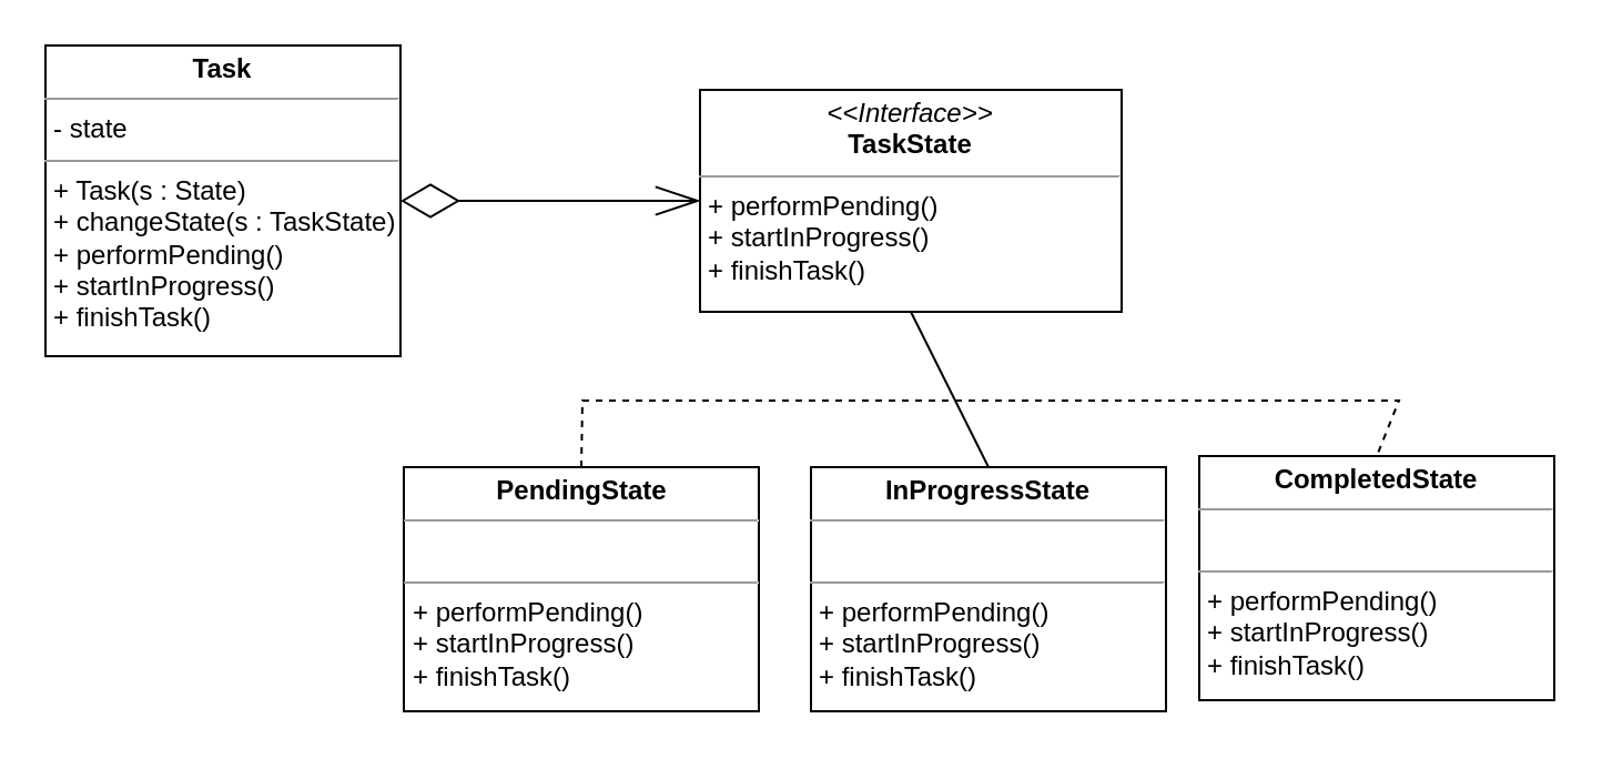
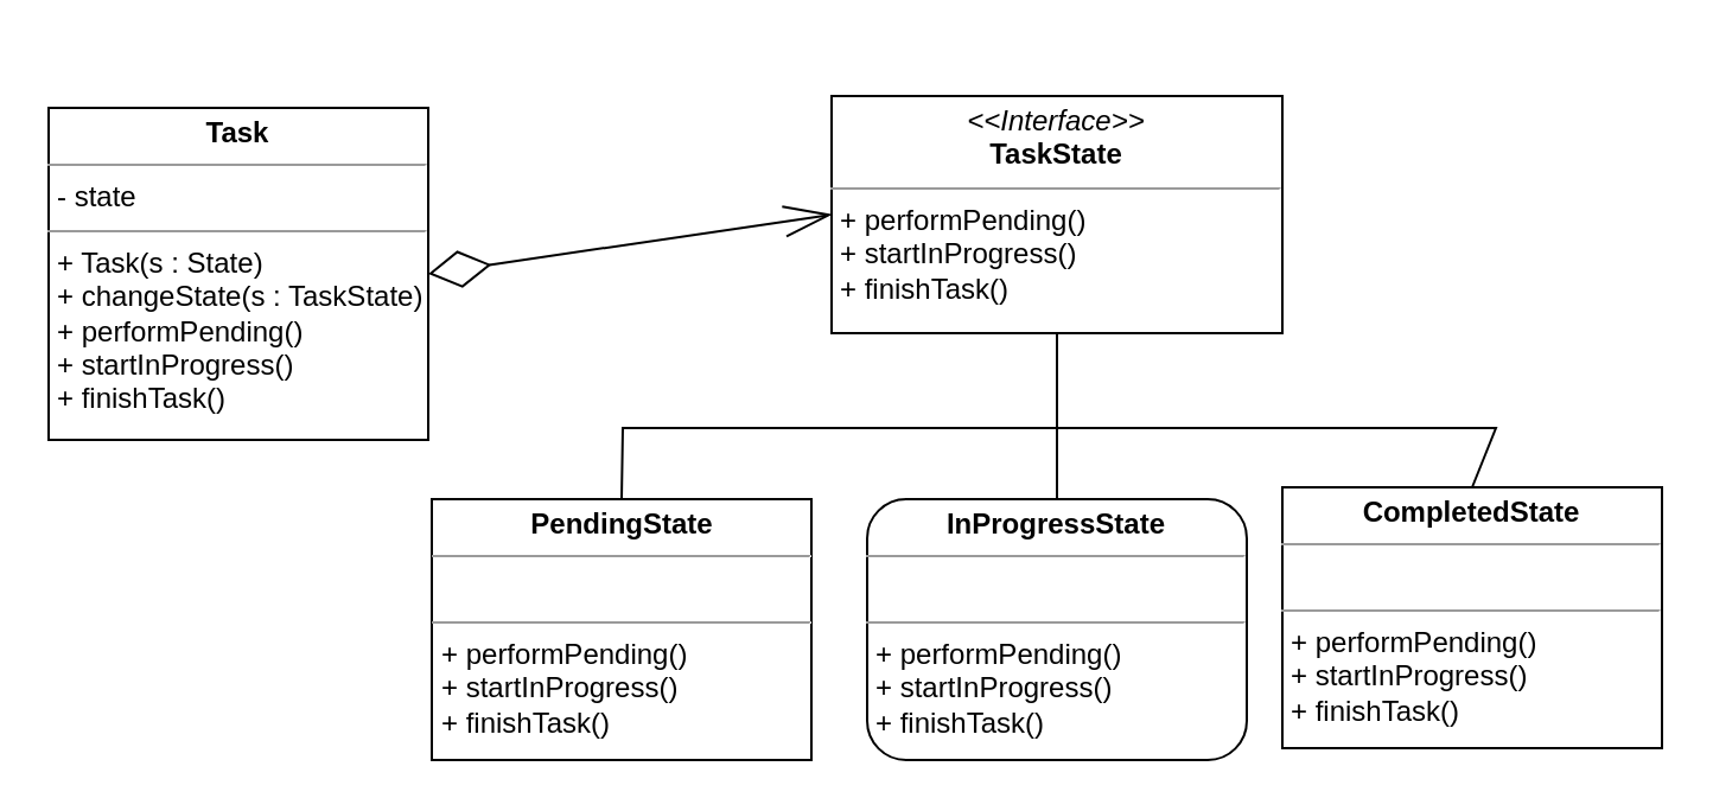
- <mxCell id="2" value="&lt;p style=&quot;margin:0px;margin-top:4px;text-align:center;&quot;&gt;&lt;b&gt;Task&lt;/b&gt;&lt;/p&gt;&lt;hr size=&quot;1&quot;&gt;&lt;p style=&quot;margin:0px;margin-left:4px;&quot;&gt;- state&lt;/p&gt;&lt;hr size=&quot;1&quot;&gt;&lt;p style=&quot;margin:0px;margin-left:4px;&quot;&gt;+ Task(s : State)&lt;/p&gt;&lt;p style=&quot;margin:0px;margin-left:4px;&quot;&gt;+ changeState(s : TaskState)&lt;/p&gt;&lt;p style=&quot;border-color: var(--border-color); margin: 0px 0px 0px 4px;&quot;&gt;+ performPending()&lt;/p&gt;&lt;p style=&quot;border-color: var(--border-color); margin: 0px 0px 0px 4px;&quot;&gt;+ startInProgress()&lt;/p&gt;&lt;p style=&quot;border-color: var(--border-color); margin: 0px 0px 0px 4px;&quot;&gt;+ finishTask()&lt;/p&gt;" style="verticalAlign=top;align=left;overflow=fill;fontSize=12;fontFamily=Helvetica;html=1;whiteSpace=wrap;" parent="1" vertex="1"><mxGeometry x="20" y="20" width="160" height="140" as="geometry" /></mxCell>
+ <mxCell id="2" value="&lt;p style=&quot;margin:0px;margin-top:4px;text-align:center;&quot;&gt;&lt;b&gt;Task&lt;/b&gt;&lt;/p&gt;&lt;hr size=&quot;1&quot;&gt;&lt;p style=&quot;margin:0px;margin-left:4px;&quot;&gt;- state&lt;/p&gt;&lt;hr size=&quot;1&quot;&gt;&lt;p style=&quot;margin:0px;margin-left:4px;&quot;&gt;+ Task(s : State)&lt;/p&gt;&lt;p style=&quot;margin:0px;margin-left:4px;&quot;&gt;+ changeState(s : TaskState)&lt;/p&gt;&lt;p style=&quot;border-color: var(--border-color); margin: 0px 0px 0px 4px;&quot;&gt;+ performPending()&lt;/p&gt;&lt;p style=&quot;border-color: var(--border-color); margin: 0px 0px 0px 4px;&quot;&gt;+ startInProgress()&lt;/p&gt;&lt;p style=&quot;border-color: var(--border-color); margin: 0px 0px 0px 4px;&quot;&gt;+ finishTask()&lt;/p&gt;" style="verticalAlign=top;align=left;overflow=fill;fontSize=12;fontFamily=Helvetica;html=1;whiteSpace=wrap;" parent="1" vertex="1"><mxGeometry x="20" y="45" width="160" height="140" as="geometry" /></mxCell>
- <mxCell id="3" value="&lt;p style=&quot;margin:0px;margin-top:4px;text-align:center;&quot;&gt;&lt;i&gt;&amp;lt;&amp;lt;Interface&amp;gt;&amp;gt;&lt;/i&gt;&lt;br&gt;&lt;b&gt;TaskState&lt;/b&gt;&lt;/p&gt;&lt;hr size=&quot;1&quot;&gt;&lt;p style=&quot;border-color: var(--border-color); margin: 0px 0px 0px 4px;&quot;&gt;+ performPending()&lt;/p&gt;&lt;p style=&quot;border-color: var(--border-color); margin: 0px 0px 0px 4px;&quot;&gt;+ startInProgress()&lt;/p&gt;&lt;p style=&quot;border-color: var(--border-color); margin: 0px 0px 0px 4px;&quot;&gt;+ finishTask()&lt;/p&gt;&lt;p style=&quot;border-color: var(--border-color); margin: 0px 0px 0px 4px;&quot;&gt;&lt;br&gt;&lt;/p&gt;" style="verticalAlign=top;align=left;overflow=fill;fontSize=12;fontFamily=Helvetica;html=1;whiteSpace=wrap;" parent="1" vertex="1"><mxGeometry x="315" y="40" width="190" height="100" as="geometry" /></mxCell>
+ <mxCell id="3" value="&lt;p style=&quot;margin:0px;margin-top:4px;text-align:center;&quot;&gt;&lt;i&gt;&amp;lt;&amp;lt;Interface&amp;gt;&amp;gt;&lt;/i&gt;&lt;br&gt;&lt;b&gt;TaskState&lt;/b&gt;&lt;/p&gt;&lt;hr size=&quot;1&quot;&gt;&lt;p style=&quot;border-color: var(--border-color); margin: 0px 0px 0px 4px;&quot;&gt;+ performPending()&lt;/p&gt;&lt;p style=&quot;border-color: var(--border-color); margin: 0px 0px 0px 4px;&quot;&gt;+ startInProgress()&lt;/p&gt;&lt;p style=&quot;border-color: var(--border-color); margin: 0px 0px 0px 4px;&quot;&gt;+ finishTask()&lt;/p&gt;&lt;p style=&quot;border-color: var(--border-color); margin: 0px 0px 0px 4px;&quot;&gt;&lt;br&gt;&lt;/p&gt;" style="verticalAlign=top;align=left;overflow=fill;fontSize=12;fontFamily=Helvetica;html=1;whiteSpace=wrap;" parent="1" vertex="1"><mxGeometry x="350" y="40" width="190" height="100" as="geometry" /></mxCell>
- <mxCell id="9" value="" style="endArrow=none;html=1;rounded=0;exitX=0.5;exitY=0;exitDx=0;exitDy=0;entryX=0.5;entryY=0;entryDx=0;entryDy=0;dashed=1;" parent="1" source="4" target="6" edge="1"><mxGeometry width="50" height="50" relative="1" as="geometry"><mxPoint x="480" y="170" as="sourcePoint" /><mxPoint x="530" y="120" as="targetPoint" /><Array as="points"><mxPoint x="262" y="180" /><mxPoint x="630" y="180" /></Array></mxGeometry></mxCell>
+ <mxCell id="9" value="" style="endArrow=none;html=1;rounded=0;exitX=0.5;exitY=0;exitDx=0;exitDy=0;entryX=0.5;entryY=0;entryDx=0;entryDy=0;" parent="1" source="4" target="6" edge="1"><mxGeometry width="50" height="50" relative="1" as="geometry"><mxPoint x="480" y="170" as="sourcePoint" /><mxPoint x="530" y="120" as="targetPoint" /><Array as="points"><mxPoint x="262" y="180" /><mxPoint x="630" y="180" /></Array></mxGeometry></mxCell>
- <mxCell id="5" value="&lt;p style=&quot;margin:0px;margin-top:4px;text-align:center;&quot;&gt;&lt;b&gt;InProgressState&lt;/b&gt;&lt;/p&gt;&lt;hr size=&quot;1&quot;&gt;&lt;p style=&quot;margin:0px;margin-left:4px;&quot;&gt;&lt;br&gt;&lt;/p&gt;&lt;hr size=&quot;1&quot;&gt;&lt;p style=&quot;border-color: var(--border-color); margin: 0px 0px 0px 4px;&quot;&gt;+ performPending()&lt;/p&gt;&lt;p style=&quot;border-color: var(--border-color); margin: 0px 0px 0px 4px;&quot;&gt;+ startInProgress()&lt;/p&gt;&lt;p style=&quot;border-color: var(--border-color); margin: 0px 0px 0px 4px;&quot;&gt;+ finishTask()&lt;/p&gt;" style="verticalAlign=top;align=left;overflow=fill;fontSize=12;fontFamily=Helvetica;html=1;whiteSpace=wrap;" parent="1" vertex="1"><mxGeometry x="365" y="210" width="160" height="110" as="geometry" /></mxCell>
+ <mxCell id="5" value="&lt;p style=&quot;margin:0px;margin-top:4px;text-align:center;&quot;&gt;&lt;b&gt;InProgressState&lt;/b&gt;&lt;/p&gt;&lt;hr size=&quot;1&quot;&gt;&lt;p style=&quot;margin:0px;margin-left:4px;&quot;&gt;&lt;br&gt;&lt;/p&gt;&lt;hr size=&quot;1&quot;&gt;&lt;p style=&quot;border-color: var(--border-color); margin: 0px 0px 0px 4px;&quot;&gt;+ performPending()&lt;/p&gt;&lt;p style=&quot;border-color: var(--border-color); margin: 0px 0px 0px 4px;&quot;&gt;+ startInProgress()&lt;/p&gt;&lt;p style=&quot;border-color: var(--border-color); margin: 0px 0px 0px 4px;&quot;&gt;+ finishTask()&lt;/p&gt;" style="verticalAlign=top;align=left;overflow=fill;fontSize=12;fontFamily=Helvetica;html=1;whiteSpace=wrap;rounded=1;" parent="1" vertex="1"><mxGeometry x="365" y="210" width="160" height="110" as="geometry" /></mxCell>
